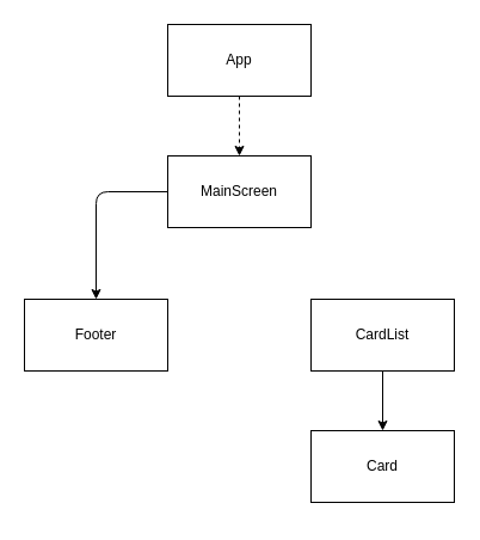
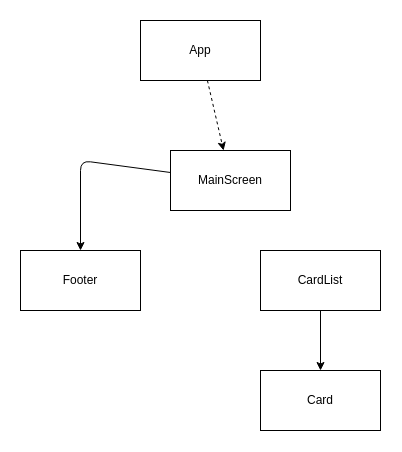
- <mxCell id="5" value="MainScreen" style="rounded=0;whiteSpace=wrap;html=1;" vertex="1" parent="1"><mxGeometry x="140" y="130" width="120" height="60" as="geometry" /></mxCell>
+ <mxCell id="5" value="MainScreen" style="rounded=0;whiteSpace=wrap;html=1;" vertex="1" parent="1"><mxGeometry x="170" y="150" width="120" height="60" as="geometry" /></mxCell>
- <mxCell id="8" value="Card" style="rounded=0;whiteSpace=wrap;html=1;" vertex="1" parent="1"><mxGeometry x="260" y="360" width="120" height="60" as="geometry" /></mxCell>
+ <mxCell id="8" value="Card" style="rounded=0;whiteSpace=wrap;html=1;" vertex="1" parent="1"><mxGeometry x="260" y="370" width="120" height="60" as="geometry" /></mxCell>
